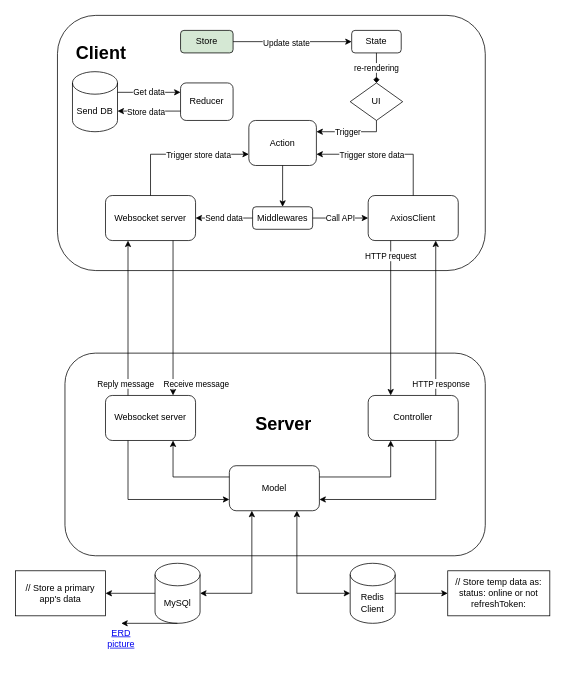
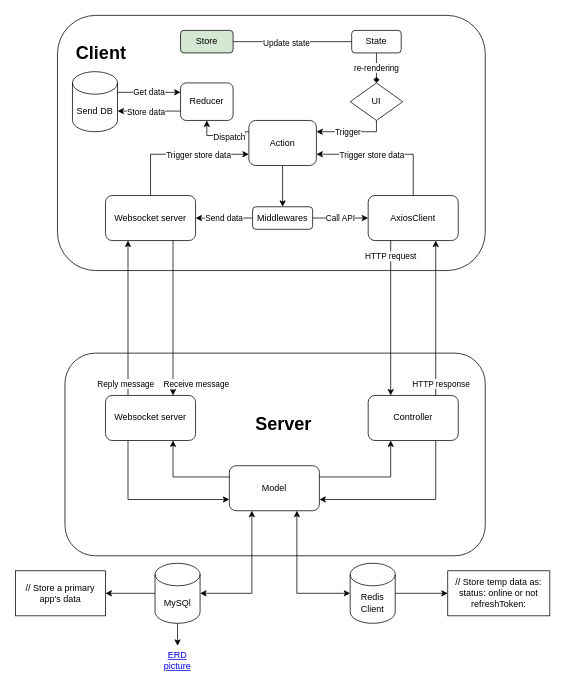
- <mxCell id="44" value="" style="endArrow=classic;html=1;rounded=0;exitX=1;exitY=0.5;exitDx=0;exitDy=0;entryX=0;entryY=0.5;entryDx=0;entryDy=0;" edge="1" parent="1" source="33" target="37"><mxGeometry width="50" height="50" relative="1" as="geometry"><mxPoint x="456" y="180" as="sourcePoint" /><mxPoint x="506" y="130" as="targetPoint" /></mxGeometry></mxCell>
+ <mxCell id="44" value="" style="endArrow=none;html=1;rounded=0;exitX=1;exitY=0.5;exitDx=0;exitDy=0;entryX=0;entryY=0.5;entryDx=0;entryDy=0;" edge="1" parent="1" source="33" target="37"><mxGeometry width="50" height="50" relative="1" as="geometry"><mxPoint x="456" y="180" as="sourcePoint" /><mxPoint x="506" y="130" as="targetPoint" /></mxGeometry></mxCell>
+ <mxCell id="47" value="" style="endArrow=classic;html=1;rounded=0;exitX=0;exitY=0.25;exitDx=0;exitDy=0;entryX=0.5;entryY=1;entryDx=0;entryDy=0;edgeStyle=orthogonalEdgeStyle;" edge="1" parent="1" source="35" target="34"><mxGeometry width="50" height="50" relative="1" as="geometry"><mxPoint x="456" y="130" as="sourcePoint" /><mxPoint x="506" y="80" as="targetPoint" /><Array as="points"><mxPoint x="326" y="180" /><mxPoint x="275" y="180" /></Array></mxGeometry></mxCell>
+ <mxCell id="48" value="Dispatch" style="edgeLabel;html=1;align=center;verticalAlign=middle;resizable=0;points=[];" vertex="1" connectable="0" parent="47"><mxGeometry x="-0.219" y="1" relative="1" as="geometry"><mxPoint as="offset" /></mxGeometry></mxCell>
- <mxCell id="11" value="ERD picture&lt;br&gt;" style="text;html=1;strokeColor=none;fillColor=none;whiteSpace=wrap;align=center;verticalAlign=middle;fontColor=#0000EE;fontStyle=4;" parent="1" vertex="1"><mxGeometry x="131" y="830" width="60" height="40" as="geometry" /></mxCell>
+ <mxCell id="11" value="ERD picture&lt;br&gt;" style="text;html=1;strokeColor=none;fillColor=none;whiteSpace=wrap;align=center;verticalAlign=middle;fontColor=#0000EE;fontStyle=4;" parent="1" vertex="1"><mxGeometry x="206" y="860" width="60" height="40" as="geometry" /></mxCell>
